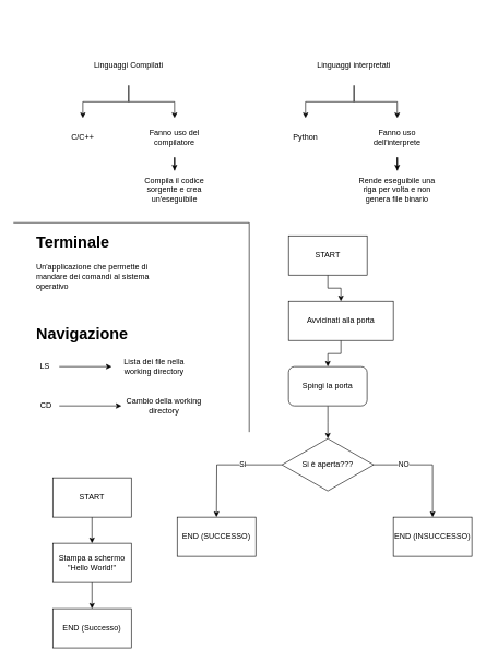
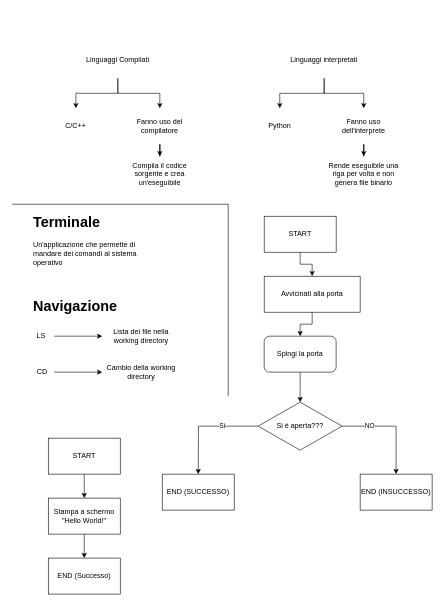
- <mxCell id="22" value="Cambio della working directory" style="text;html=1;strokeColor=none;fillColor=none;align=center;verticalAlign=middle;whiteSpace=wrap;rounded=0;" parent="1" vertex="1"><mxGeometry x="185" y="610" width="130" height="20" as="geometry" /></mxCell>
+ <mxCell id="22" value="Cambio della working directory" style="text;html=1;strokeColor=none;fillColor=none;align=center;verticalAlign=middle;whiteSpace=wrap;rounded=0;" parent="1" vertex="1"><mxGeometry x="170" y="610" width="130" height="20" as="geometry" /></mxCell>
